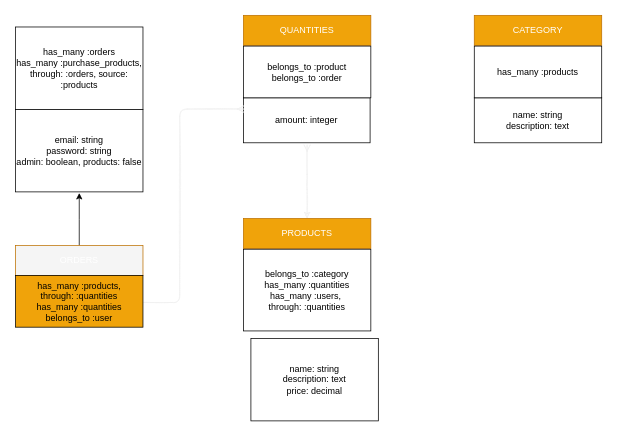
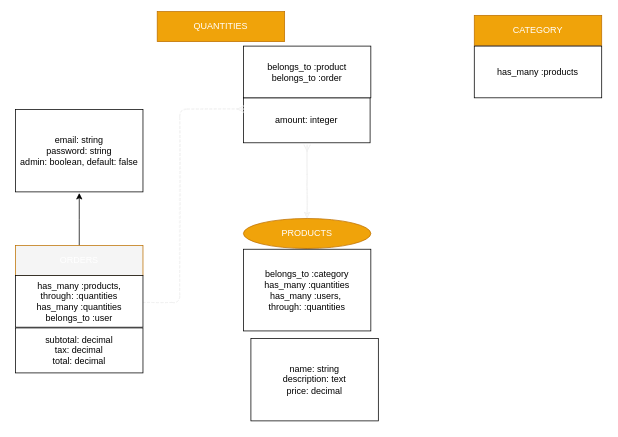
- <mxCell id="11" value="QUANTITIES" style="whiteSpace=wrap;html=1;rounded=0;fillColor=#f0a30a;strokeColor=#BD7000;fontColor=#ffffff;" parent="1" vertex="1"><mxGeometry x="324" y="20" width="170" height="40" as="geometry" /></mxCell>
+ <mxCell id="11" value="QUANTITIES" style="whiteSpace=wrap;html=1;rounded=0;fillColor=#f0a30a;strokeColor=#BD7000;fontColor=#ffffff;" parent="1" vertex="1"><mxGeometry x="209" y="15" width="170" height="40" as="geometry" /></mxCell>
- <mxCell id="2" value="has_many :orders&lt;br&gt;has_many :purchase_products, &lt;br&gt;through: :orders, source: :products&lt;br&gt;" style="whiteSpace=wrap;html=1;rounded=0;" parent="1" vertex="1"><mxGeometry x="20" y="35.5" width="170" height="110" as="geometry" /></mxCell>
- <mxCell id="9" value="name: string&lt;br&gt;description: text&lt;br&gt;" style="whiteSpace=wrap;html=1;rounded=0;" parent="1" vertex="1"><mxGeometry x="632" y="130" width="170" height="60" as="geometry" /></mxCell>
- <mxCell id="3" value="email: string&lt;br&gt;password: string&lt;br&gt;admin: boolean, products: false&lt;br&gt;" style="whiteSpace=wrap;html=1;rounded=0;" parent="1" vertex="1"><mxGeometry x="20" y="145.5" width="170" height="110" as="geometry" /></mxCell>
+ <mxCell id="3" value="email: string&lt;br&gt;password: string&lt;br&gt;admin: boolean, default: false&lt;br&gt;" style="whiteSpace=wrap;html=1;rounded=0;" parent="1" vertex="1"><mxGeometry x="20" y="145.5" width="170" height="110" as="geometry" /></mxCell>
- <mxCell id="5" value="PRODUCTS" style="whiteSpace=wrap;html=1;rounded=0;fillColor=#f0a30a;strokeColor=#BD7000;fontColor=#ffffff;" parent="1" vertex="1"><mxGeometry x="324" y="291" width="170" height="40" as="geometry" /></mxCell>
+ <mxCell id="5" value="PRODUCTS" style="ellipse;whiteSpace=wrap;html=1;fillColor=#f0a30a;strokeColor=#BD7000;fontColor=#ffffff;" parent="1" vertex="1"><mxGeometry x="324" y="291" width="170" height="40" as="geometry" /></mxCell>
- <mxCell id="18" value="has_many :products,&lt;br&gt;through: :quantities&lt;br&gt;has_many :quantities&lt;br&gt;belongs_to :user" style="whiteSpace=wrap;html=1;rounded=0;fillColor=#f0a30a;" parent="1" vertex="1"><mxGeometry x="20" y="367" width="170" height="69" as="geometry" /></mxCell>
+ <mxCell id="18" value="has_many :products,&lt;br&gt;through: :quantities&lt;br&gt;has_many :quantities&lt;br&gt;belongs_to :user" style="whiteSpace=wrap;html=1;rounded=0;" parent="1" vertex="1"><mxGeometry x="20" y="367" width="170" height="69" as="geometry" /></mxCell>
- <mxCell id="17" style="edgeStyle=orthogonalEdgeStyle;rounded=1;sketch=1;jumpSize=4;orthogonalLoop=1;jettySize=auto;html=1;startArrow=none;startFill=0;endArrow=ERmany;endFill=0;strokeColor=#f0f0f0;entryX=0;entryY=0.25;entryDx=0;entryDy=0;" parent="1" source="18" target="12" edge="1"><mxGeometry relative="1" as="geometry"><mxPoint x="267" y="150" as="targetPoint" /><Array as="points"><mxPoint x="239" y="403" /><mxPoint x="239" y="145" /></Array></mxGeometry></mxCell>
+ <mxCell id="17" style="edgeStyle=orthogonalEdgeStyle;rounded=1;sketch=1;jumpSize=4;orthogonalLoop=1;jettySize=auto;html=1;startArrow=none;startFill=0;endArrow=ERmany;endFill=0;strokeColor=#f0f0f0;entryX=0;entryY=0.25;entryDx=0;entryDy=0;dashed=1;" parent="1" source="18" target="12" edge="1"><mxGeometry relative="1" as="geometry"><mxPoint x="267" y="150" as="targetPoint" /><Array as="points"><mxPoint x="239" y="403" /><mxPoint x="239" y="145" /></Array></mxGeometry></mxCell>
+ <mxCell id="14" value="subtotal: decimal&lt;br&gt;tax: decimal&lt;br&gt;total: decimal" style="whiteSpace=wrap;html=1;rounded=0;" parent="1" vertex="1"><mxGeometry x="20" y="437" width="170" height="60" as="geometry" /></mxCell>
